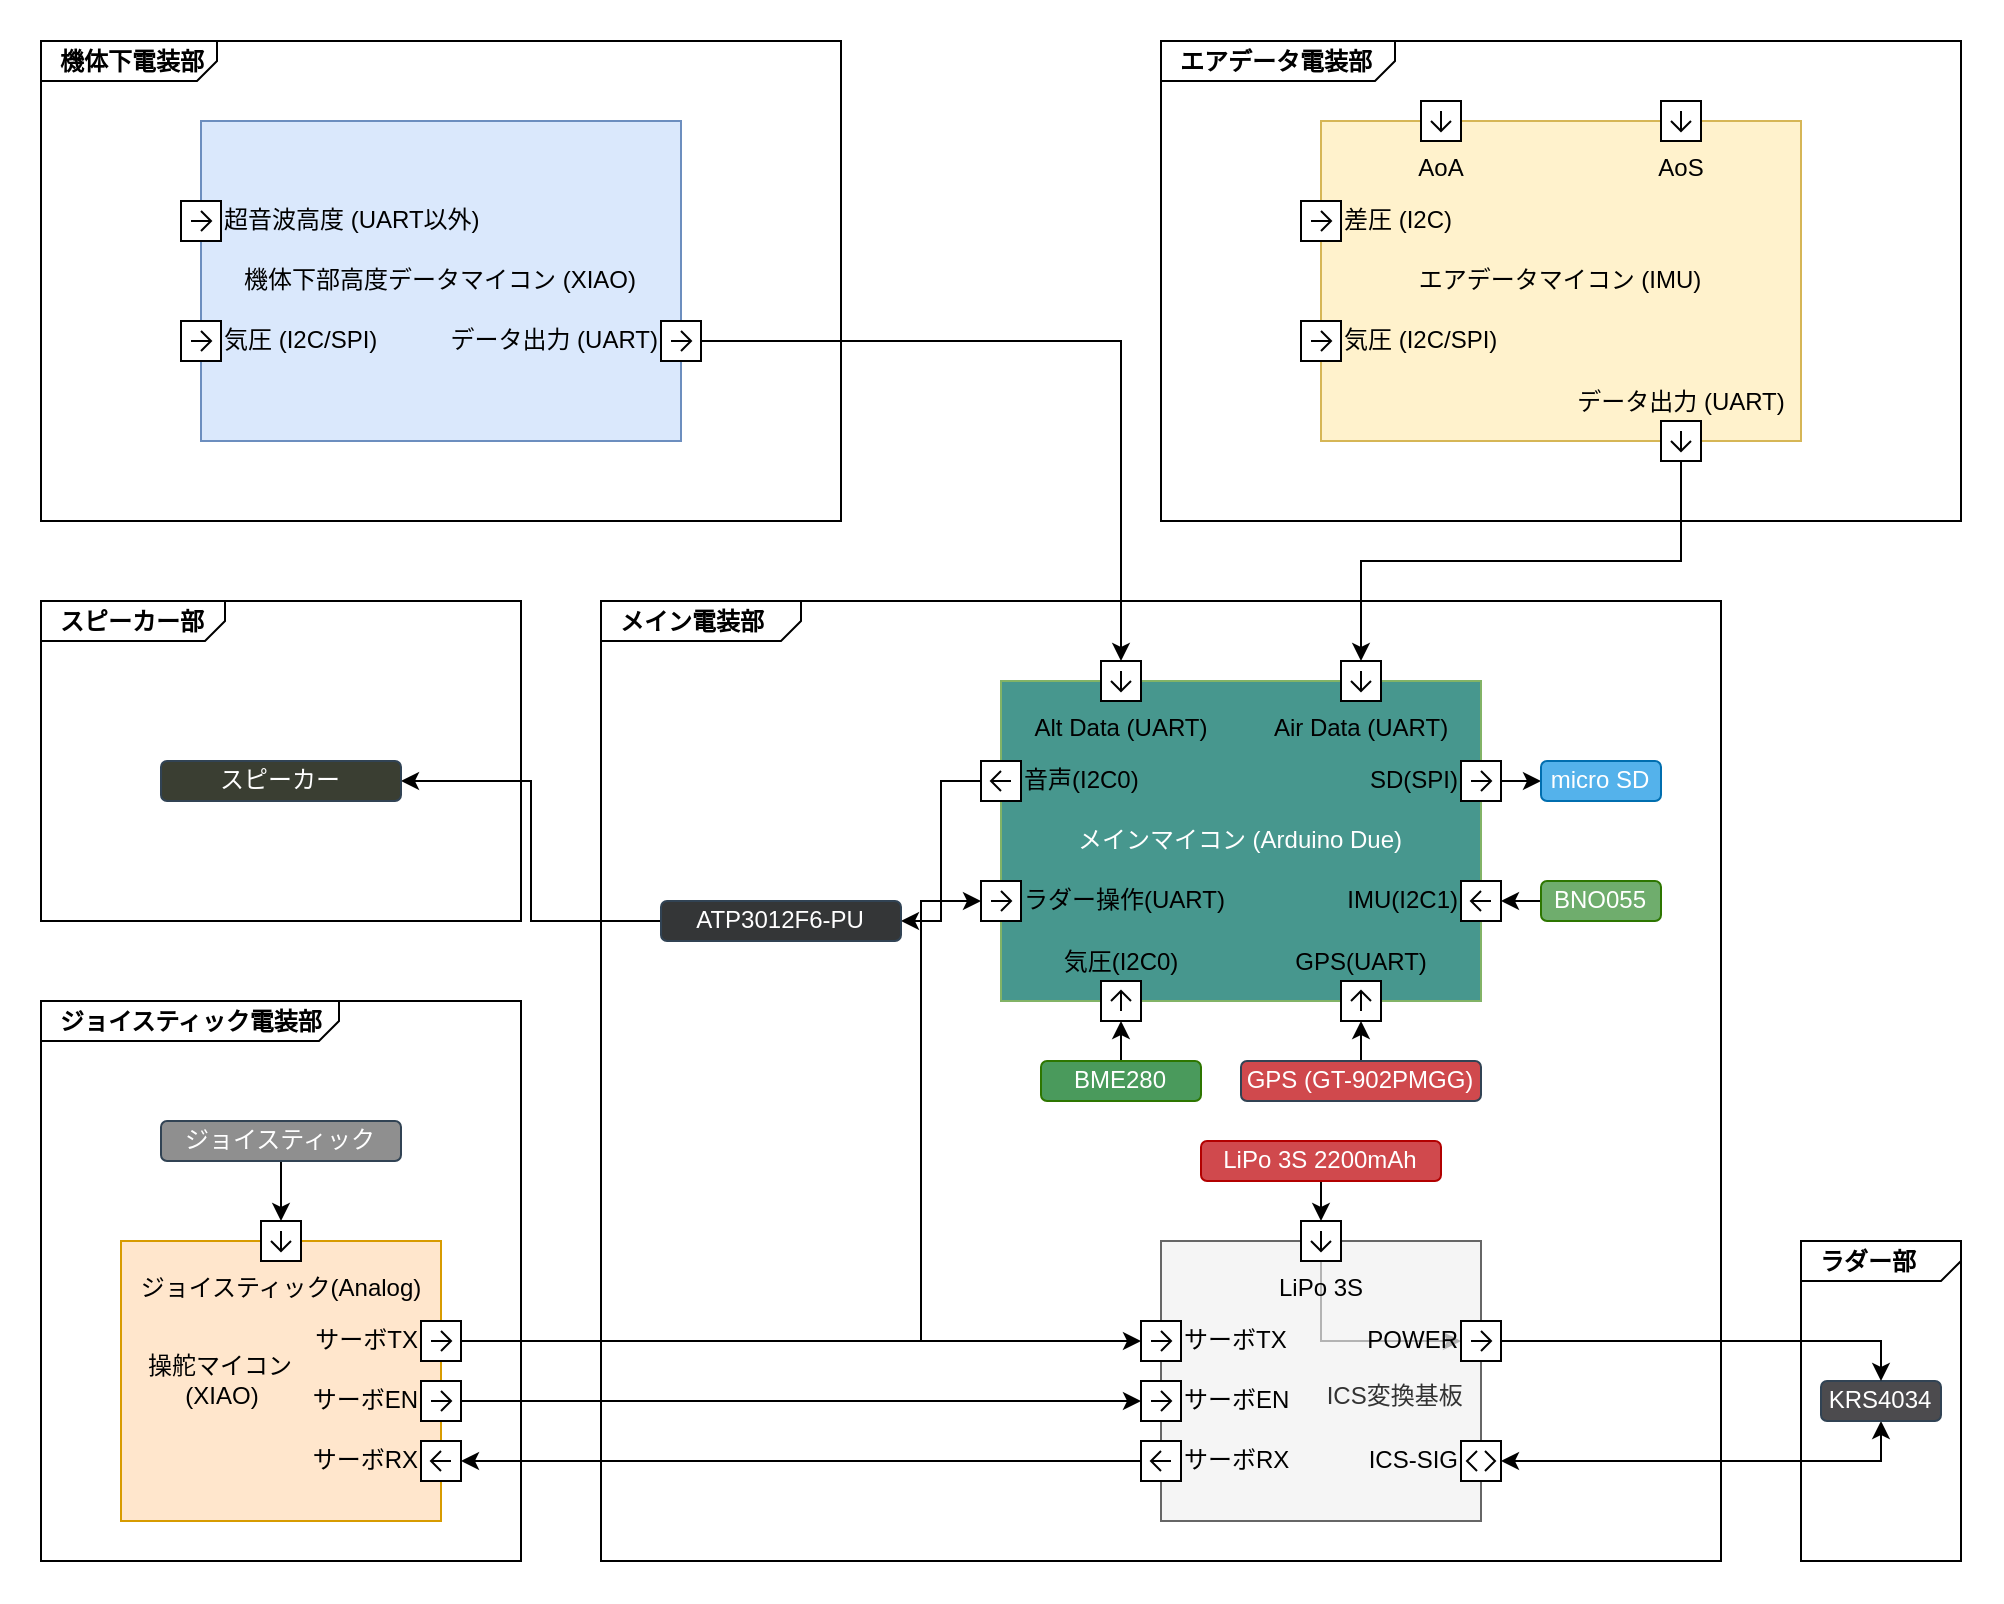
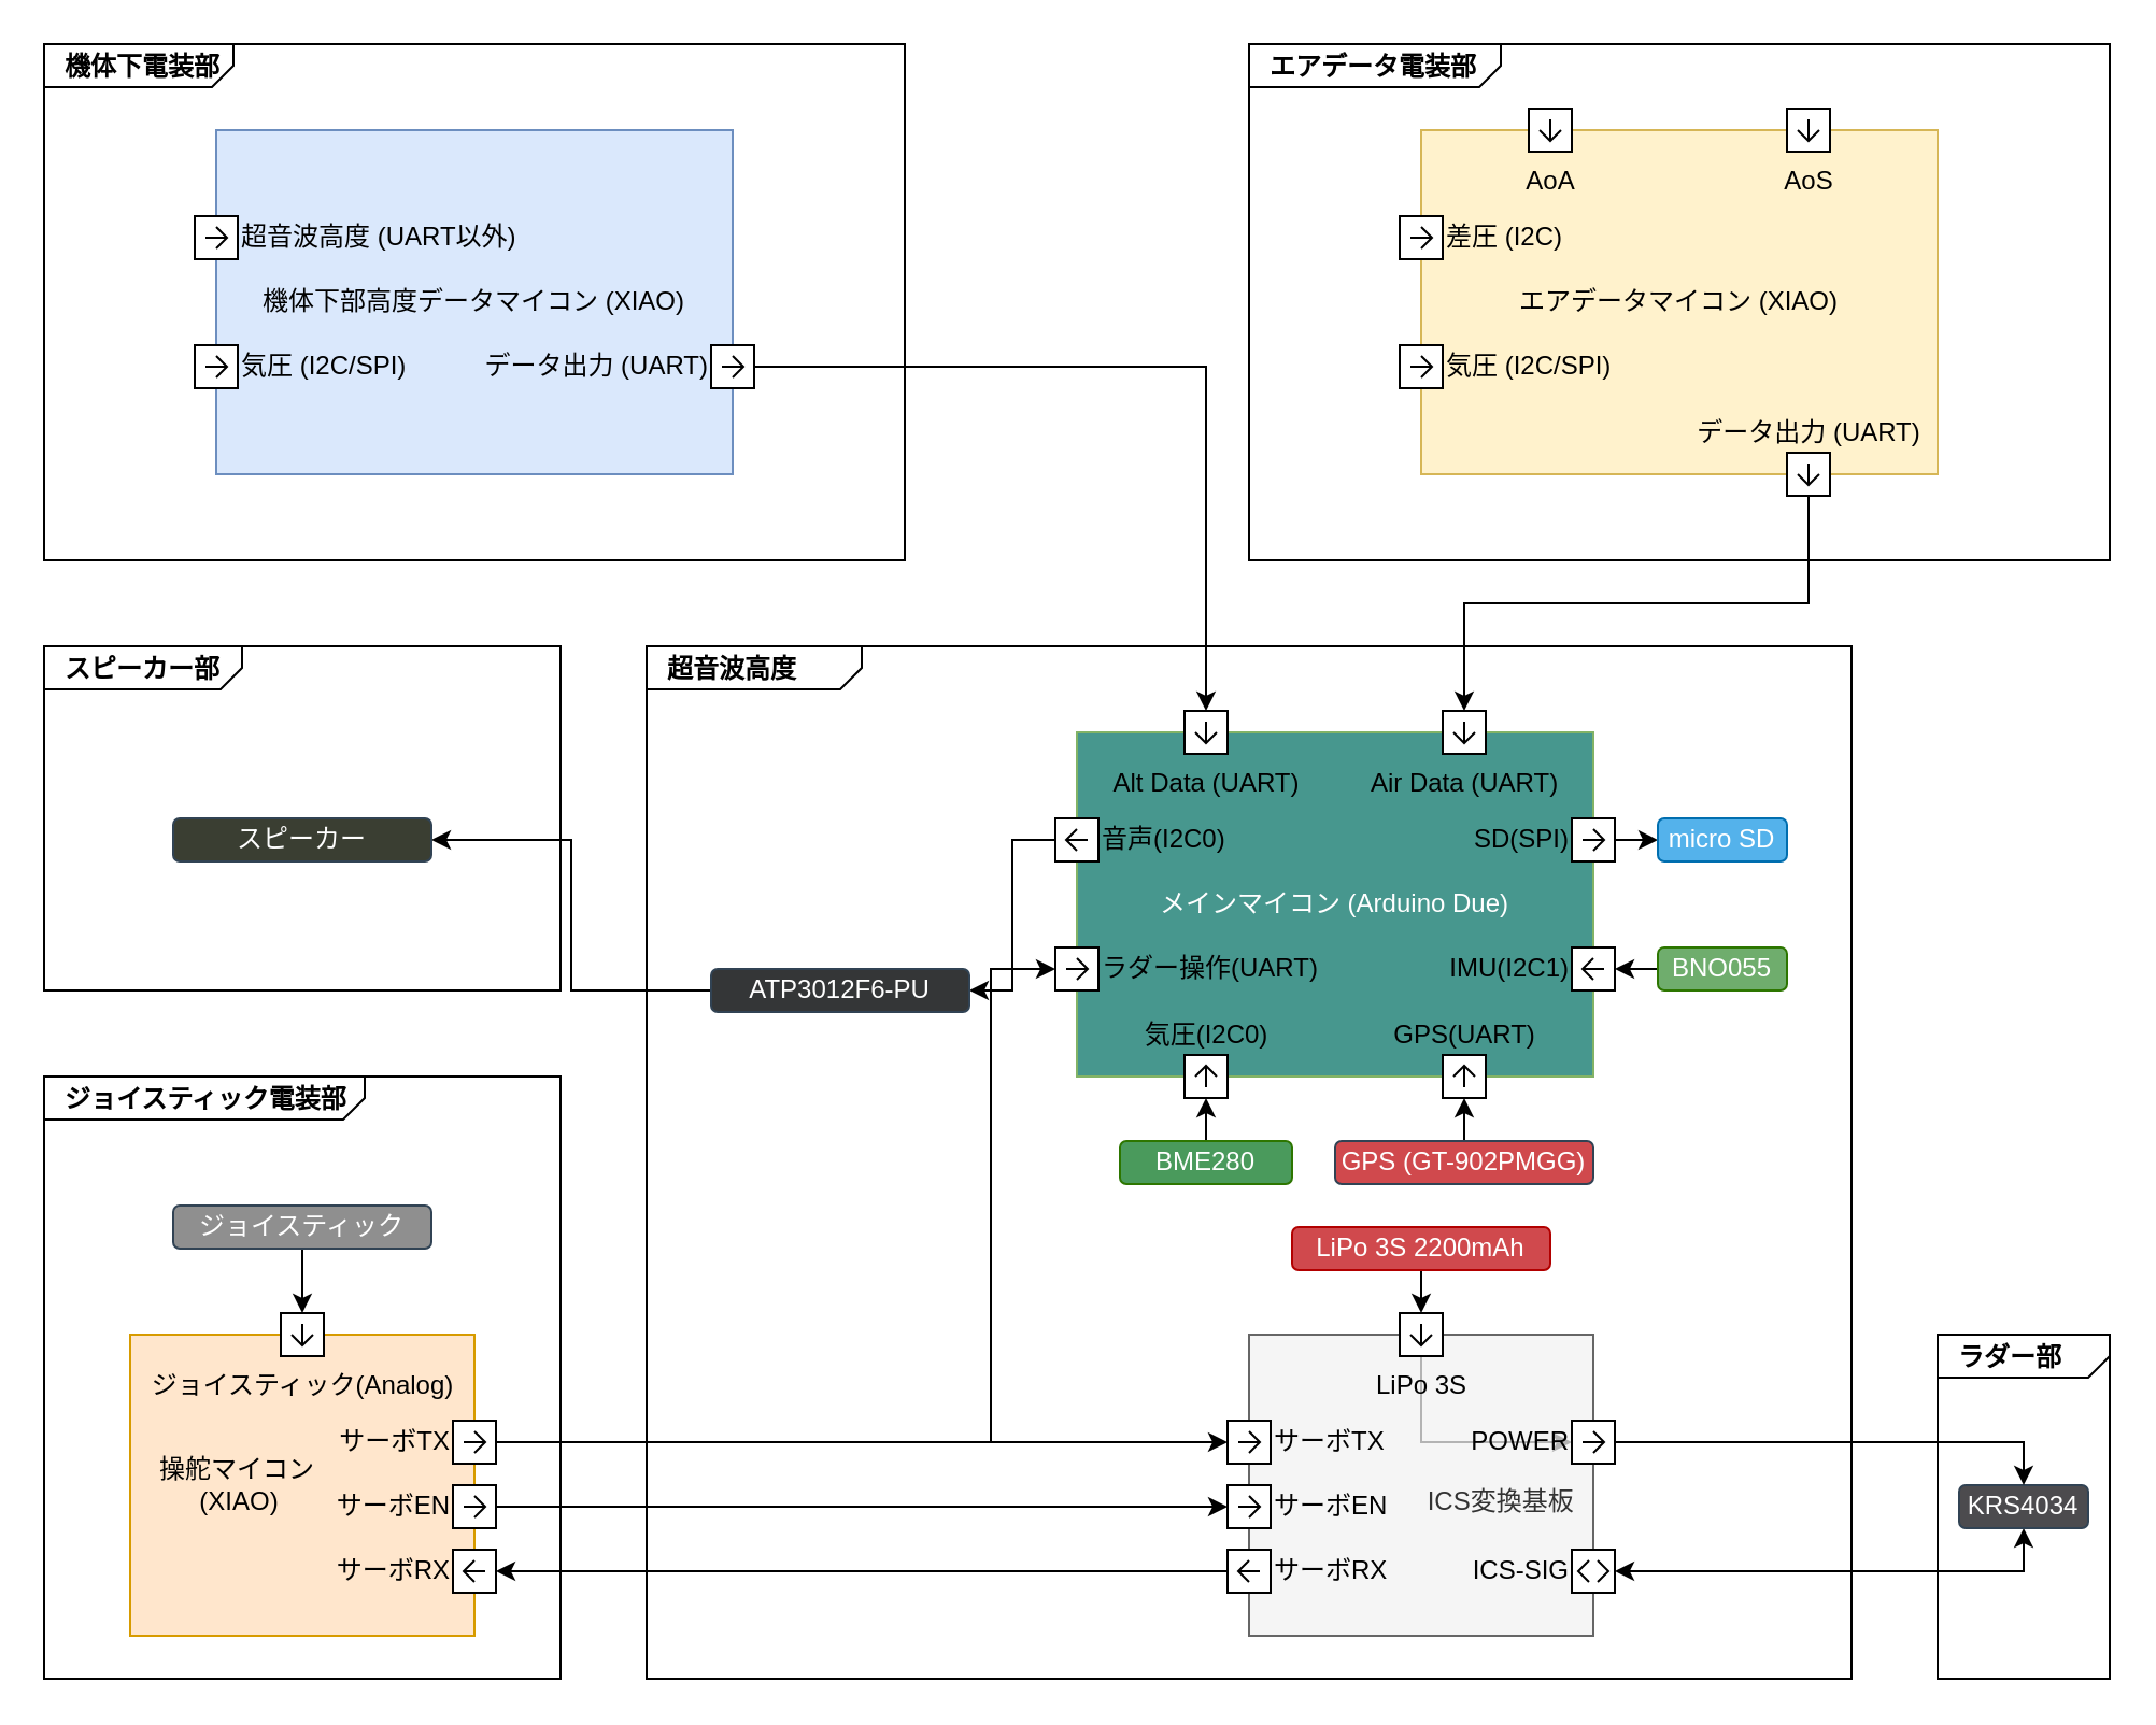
- <mxCell id="27" value="エアデータマイコン (IMU)" style="whiteSpace=wrap;align=center;fillColor=#fff2cc;strokeColor=#d6b656;" vertex="1" parent="1"><mxGeometry x="660" y="60" width="240" height="160" as="geometry" /></mxCell>
+ <mxCell id="27" value="エアデータマイコン (XIAO)" style="whiteSpace=wrap;align=center;fillColor=#fff2cc;strokeColor=#d6b656;" vertex="1" parent="1"><mxGeometry x="660" y="60" width="240" height="160" as="geometry" /></mxCell>
- <mxCell id="15" value="&lt;p style=&quot;margin:0px;margin-top:4px;margin-left:10px;text-align:left;&quot;&gt;&lt;b&gt;メイン電装部&lt;/b&gt;&lt;/p&gt;" style="html=1;shape=mxgraph.sysml.package;labelX=100;align=left;spacingLeft=10;html=1;overflow=fill;whiteSpace=wrap;recursiveResize=0;" vertex="1" parent="1"><mxGeometry x="300" y="300" width="560" height="480" as="geometry" /></mxCell>
+ <mxCell id="15" value="&lt;p style=&quot;margin:0px;margin-top:4px;margin-left:10px;text-align:left;&quot;&gt;&lt;b&gt;超音波高度&lt;/b&gt;&lt;/p&gt;" style="html=1;shape=mxgraph.sysml.package;labelX=100;align=left;spacingLeft=10;html=1;overflow=fill;whiteSpace=wrap;recursiveResize=0;" vertex="1" parent="1"><mxGeometry x="300" y="300" width="560" height="480" as="geometry" /></mxCell>
